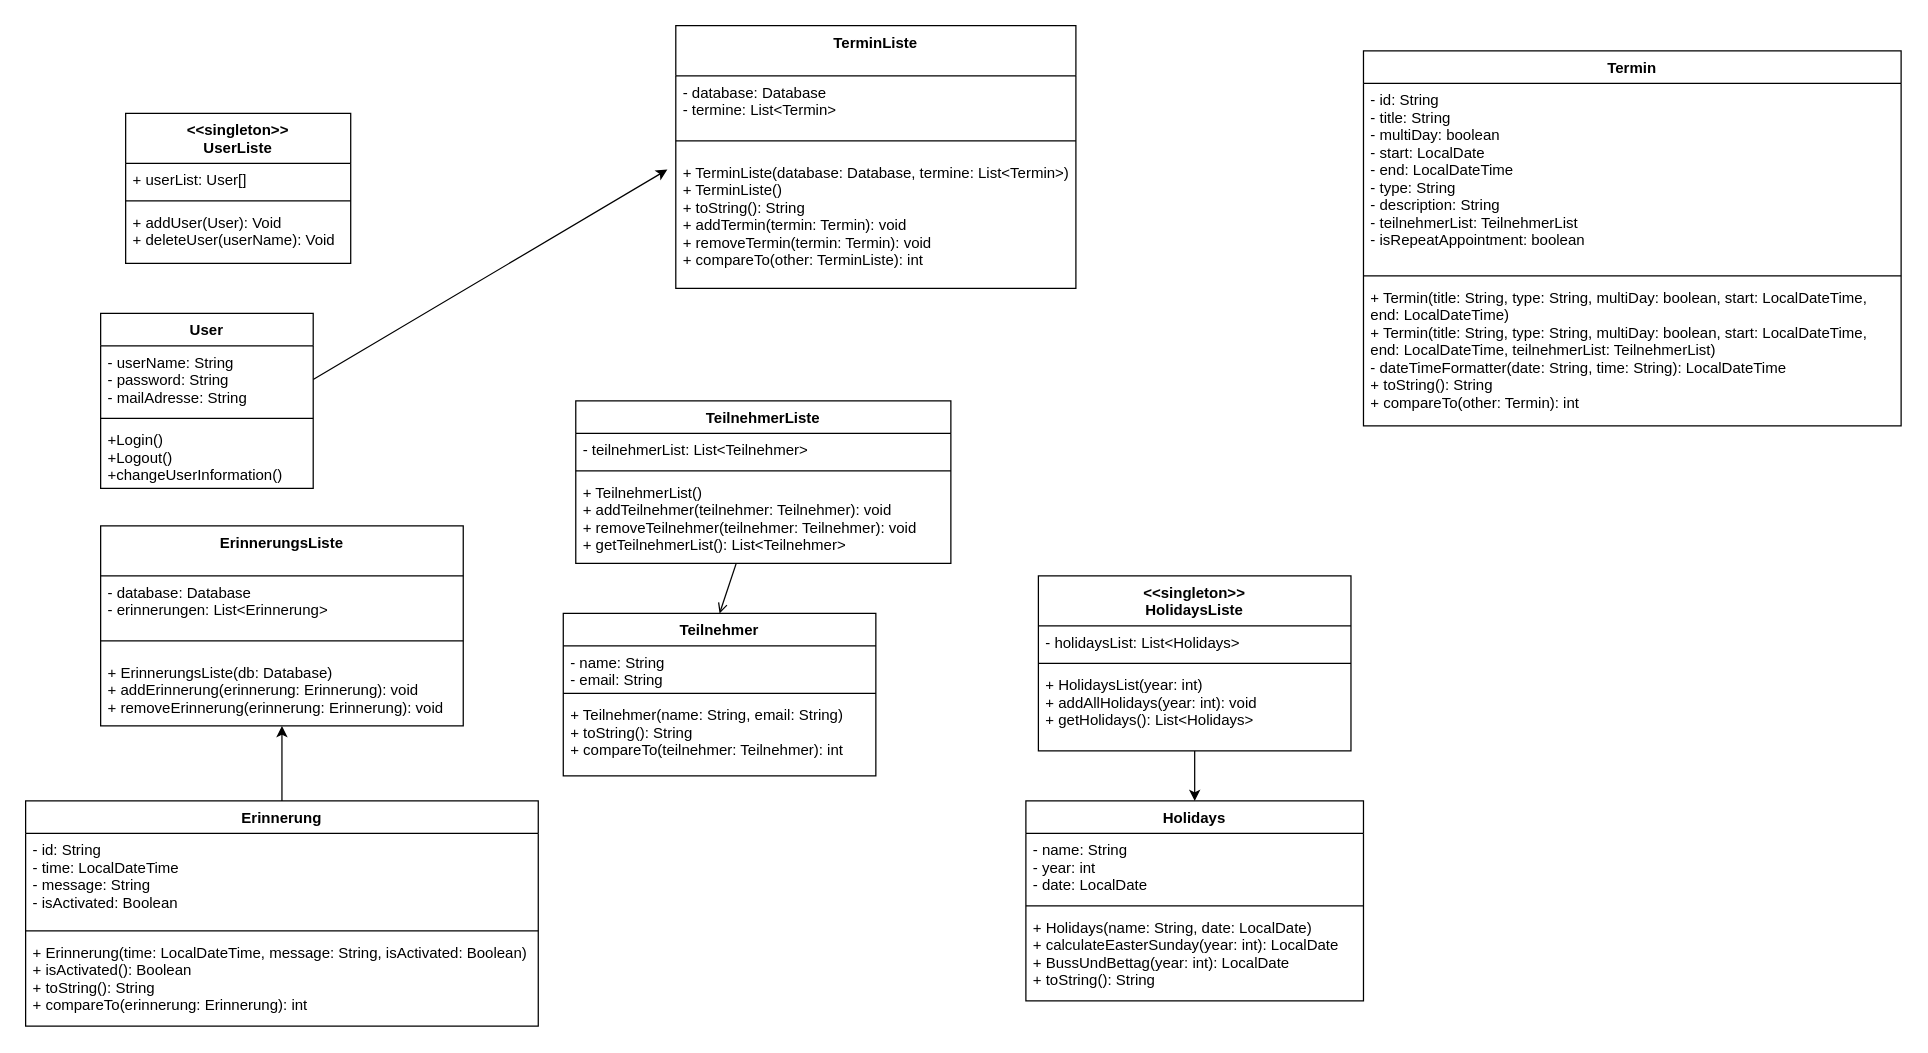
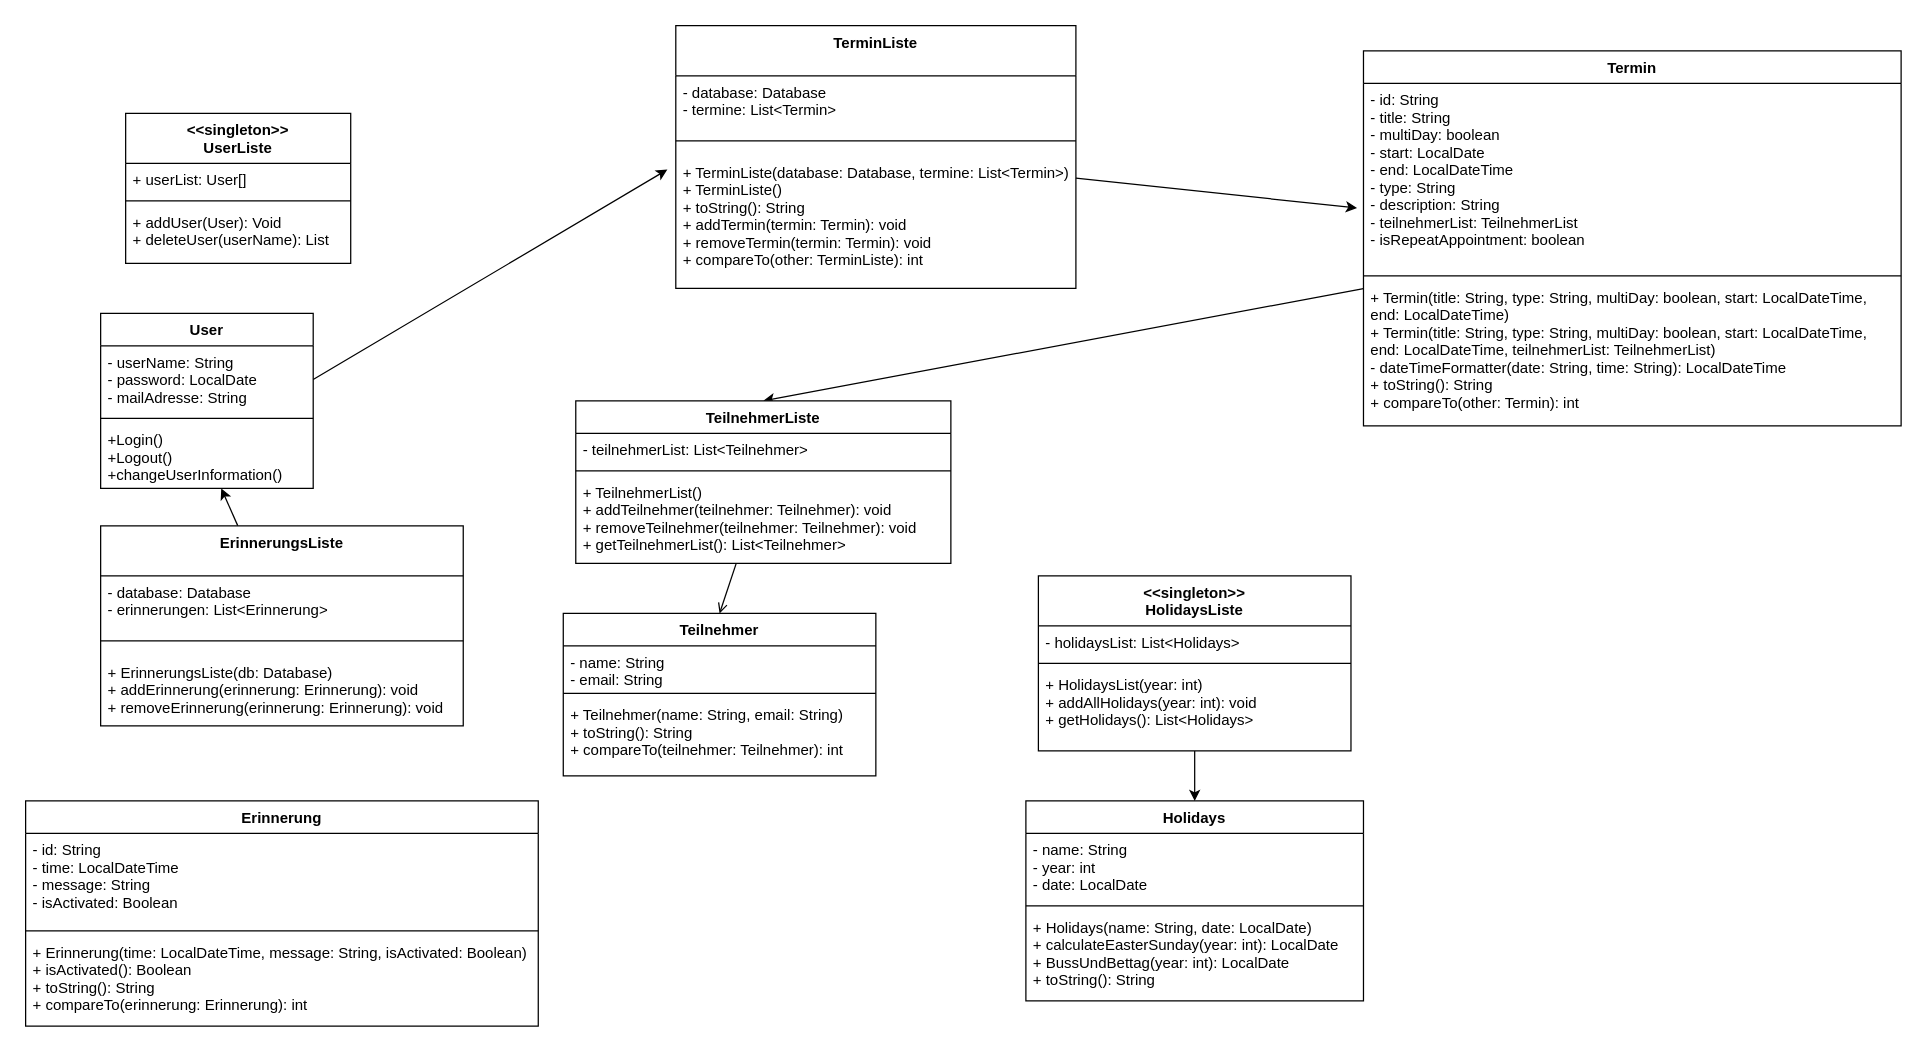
+ <mxCell id="30" style="edgeStyle=none;html=1;entryX=-0.012;entryY=0.665;entryDx=0;entryDy=0;entryPerimeter=0;" parent="1" source="31" target="4" edge="1"><mxGeometry relative="1" as="geometry" /></mxCell>
- <mxCell id="47" value="+ addUser(User): Void&#10;+ deleteUser(userName): Void" style="text;strokeColor=none;fillColor=none;align=left;verticalAlign=top;spacingLeft=4;spacingRight=4;overflow=hidden;rotatable=0;points=[[0,0.5],[1,0.5]];portConstraint=eastwest;" parent="44" vertex="1"><mxGeometry y="74" width="180" height="46" as="geometry" /></mxCell>
+ <mxCell id="47" value="+ addUser(User): Void&#10;+ deleteUser(userName): List" style="text;strokeColor=none;fillColor=none;align=left;verticalAlign=top;spacingLeft=4;spacingRight=4;overflow=hidden;rotatable=0;points=[[0,0.5],[1,0.5]];portConstraint=eastwest;" parent="44" vertex="1"><mxGeometry y="74" width="180" height="46" as="geometry" /></mxCell>
+ <mxCell id="2" style="edgeStyle=none;html=1;entryX=0.5;entryY=0;entryDx=0;entryDy=0;" parent="1" source="3" target="21" edge="1"><mxGeometry relative="1" as="geometry" /></mxCell>
- <mxCell id="41" value="- userName: String&#10;- password: String&#10;- mailAdresse: String" style="text;strokeColor=none;fillColor=none;align=left;verticalAlign=top;spacingLeft=4;spacingRight=4;overflow=hidden;rotatable=0;points=[[0,0.5],[1,0.5]];portConstraint=eastwest;" parent="40" vertex="1"><mxGeometry y="26" width="170" height="54" as="geometry" /></mxCell>
+ <mxCell id="41" value="- userName: String&#10;- password: LocalDate&#10;- mailAdresse: String" style="text;strokeColor=none;fillColor=none;align=left;verticalAlign=top;spacingLeft=4;spacingRight=4;overflow=hidden;rotatable=0;points=[[0,0.5],[1,0.5]];portConstraint=eastwest;" parent="40" vertex="1"><mxGeometry y="26" width="170" height="54" as="geometry" /></mxCell>
+ <mxCell id="35" value="" style="edgeStyle=none;html=1;" parent="1" source="36" target="43" edge="1"><mxGeometry relative="1" as="geometry" /></mxCell>
- <mxCell id="7" value="" style="edgeStyle=none;html=1;" parent="1" source="8" target="39" edge="1"><mxGeometry relative="1" as="geometry" /></mxCell>
